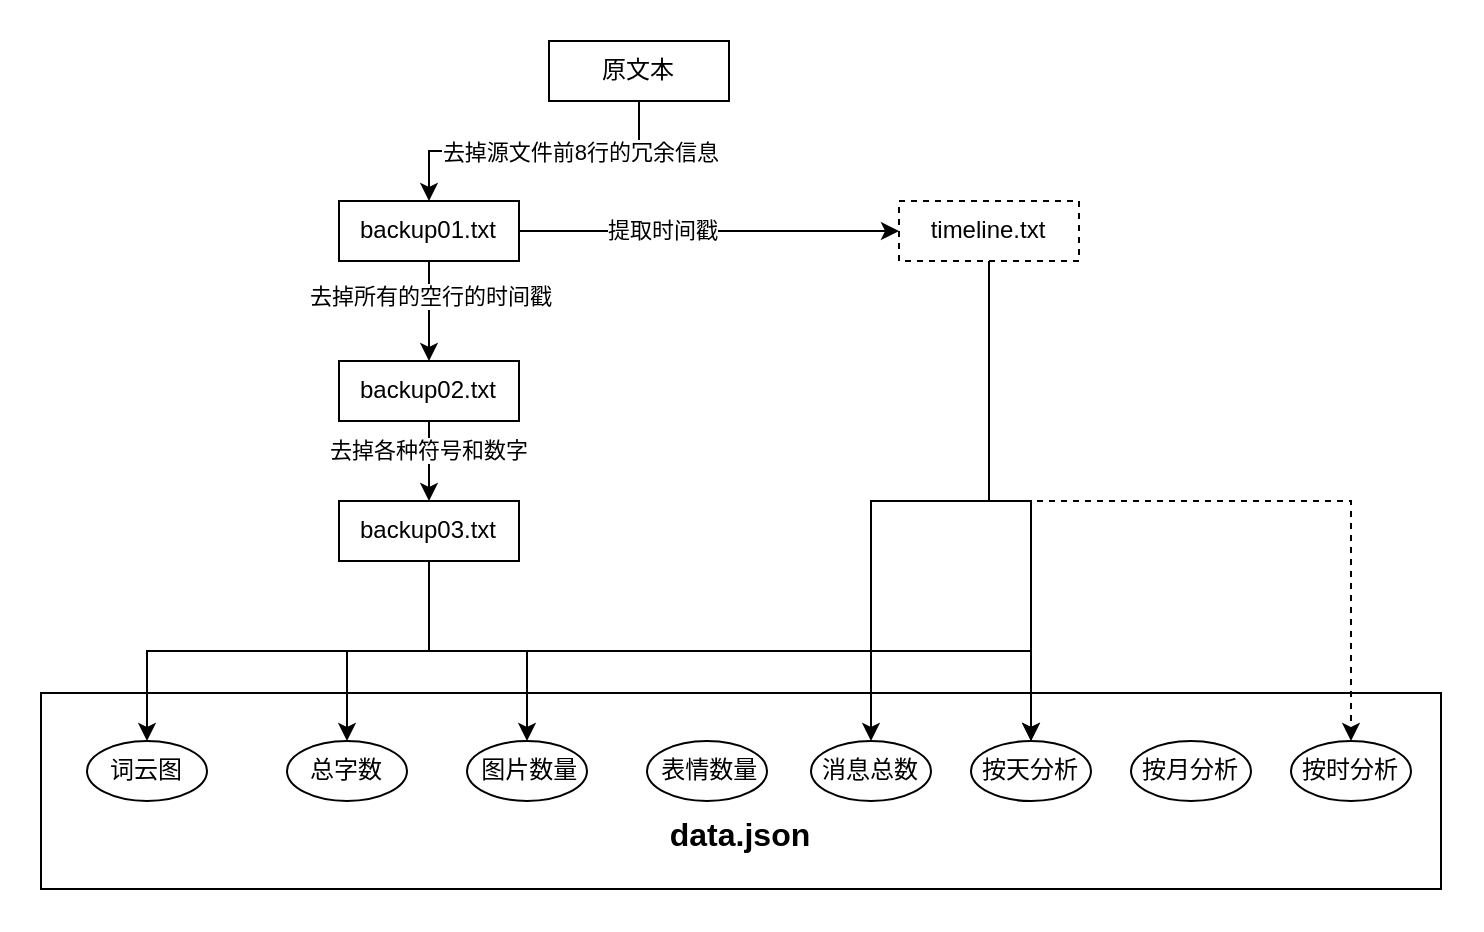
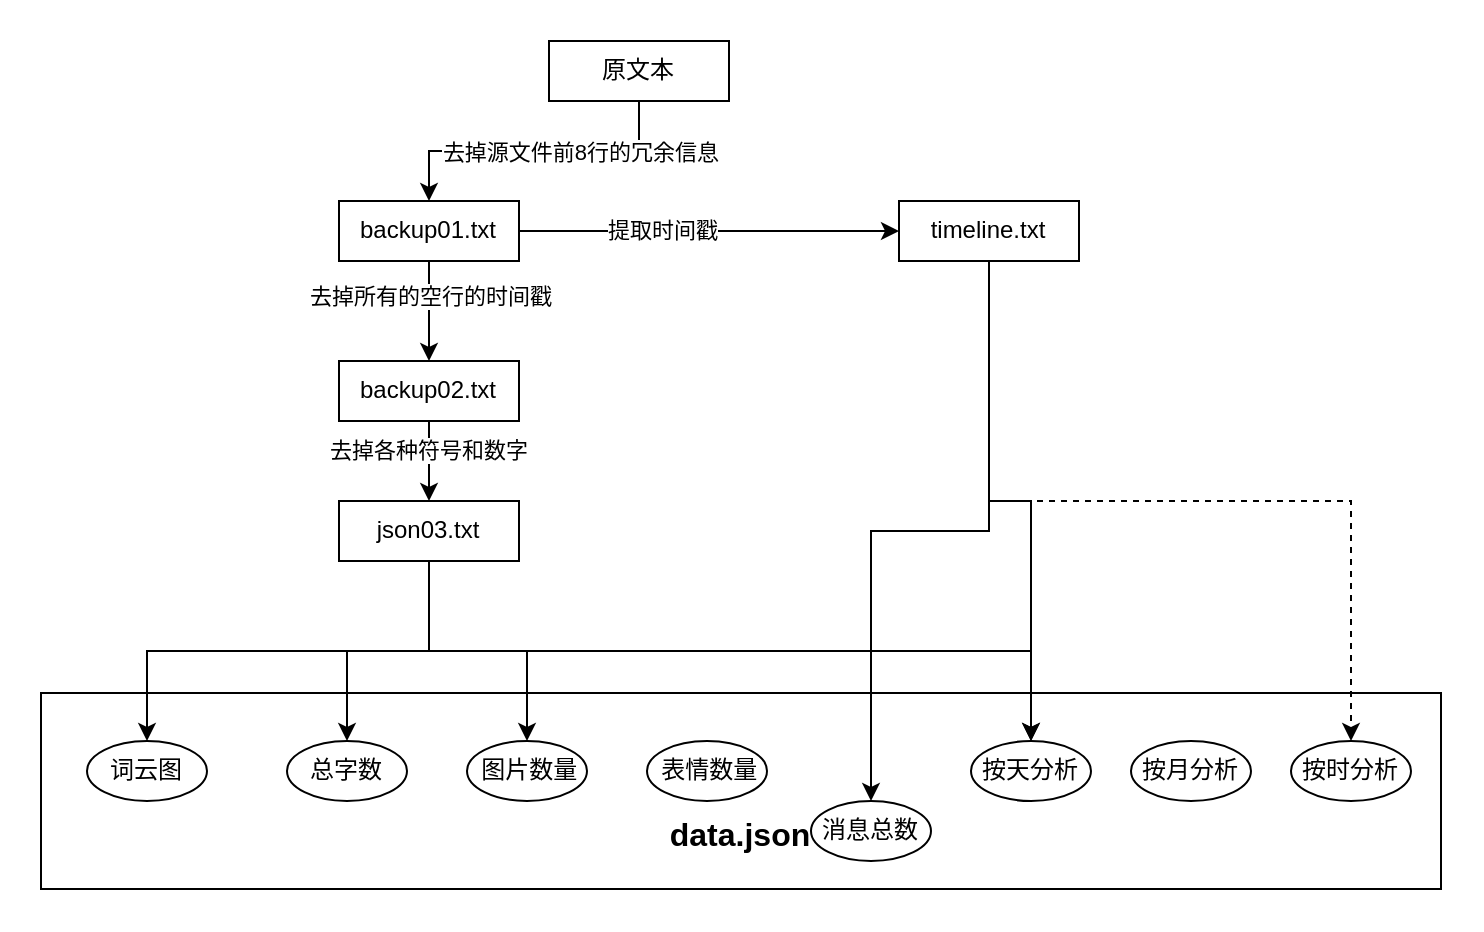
- <mxCell id="21" value="timeline.txt" style="rounded=0;whiteSpace=wrap;html=1;dashed=1;" vertex="1" parent="1"><mxGeometry x="449" y="100" width="90" height="30" as="geometry" /></mxCell>
+ <mxCell id="21" value="timeline.txt" style="rounded=0;whiteSpace=wrap;html=1;" vertex="1" parent="1"><mxGeometry x="449" y="100" width="90" height="30" as="geometry" /></mxCell>
- <mxCell id="12" value="backup03.txt" style="rounded=0;whiteSpace=wrap;html=1;" vertex="1" parent="1"><mxGeometry x="169" y="250" width="90" height="30" as="geometry" /></mxCell>
+ <mxCell id="12" value="json03.txt" style="rounded=0;whiteSpace=wrap;html=1;" vertex="1" parent="1"><mxGeometry x="169" y="250" width="90" height="30" as="geometry" /></mxCell>
- <mxCell id="26" value="消息总数" style="ellipse;whiteSpace=wrap;html=1;" vertex="1" parent="1"><mxGeometry x="405" y="370" width="60" height="30" as="geometry" /></mxCell>
+ <mxCell id="26" value="消息总数" style="ellipse;whiteSpace=wrap;html=1;" vertex="1" parent="1"><mxGeometry x="405" y="400" width="60" height="30" as="geometry" /></mxCell>
